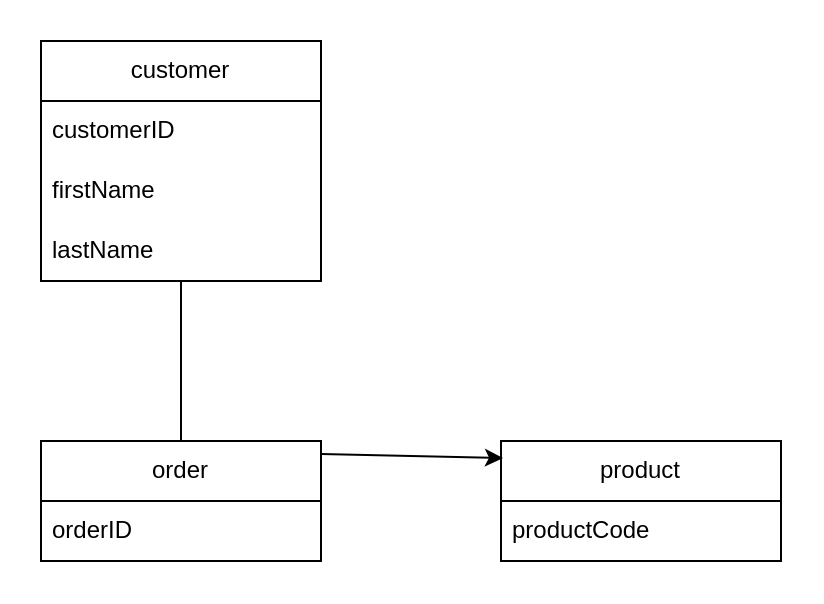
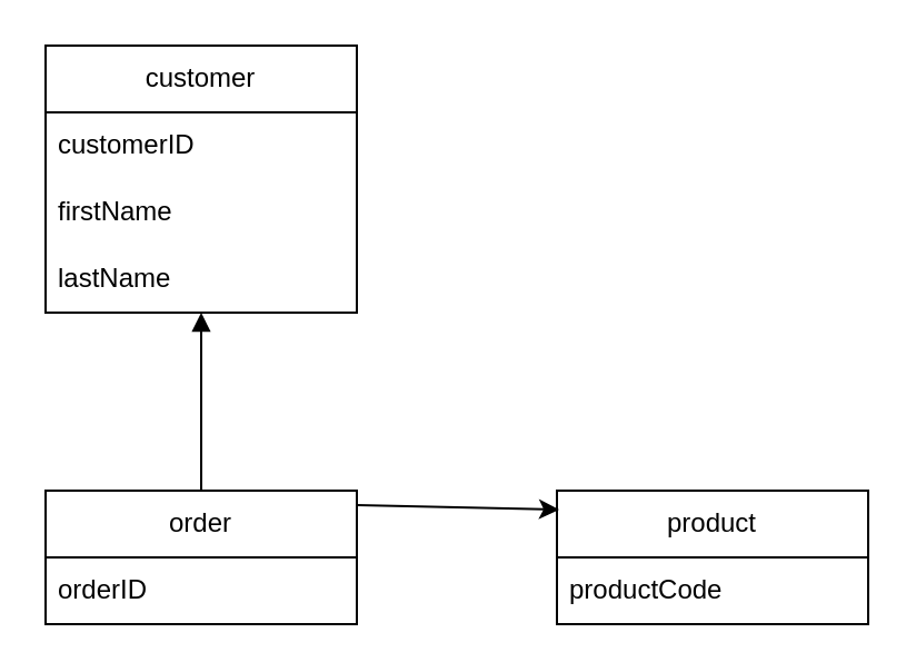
- <mxCell id="10" value="" style="endArrow=none;html=1;rounded=0;exitX=0.5;exitY=0;exitDx=0;exitDy=0;" edge="1" parent="1" source="8" target="2"><mxGeometry width="50" height="50" relative="1" as="geometry"><mxPoint x="210" y="220" as="sourcePoint" /><mxPoint x="220" y="50" as="targetPoint" /><Array as="points" /></mxGeometry></mxCell>
+ <mxCell id="10" value="" style="endArrow=block;html=1;rounded=0;exitX=0.5;exitY=0;exitDx=0;exitDy=0;" edge="1" parent="1" source="8" target="2"><mxGeometry width="50" height="50" relative="1" as="geometry"><mxPoint x="210" y="220" as="sourcePoint" /><mxPoint x="220" y="50" as="targetPoint" /><Array as="points" /></mxGeometry></mxCell>
